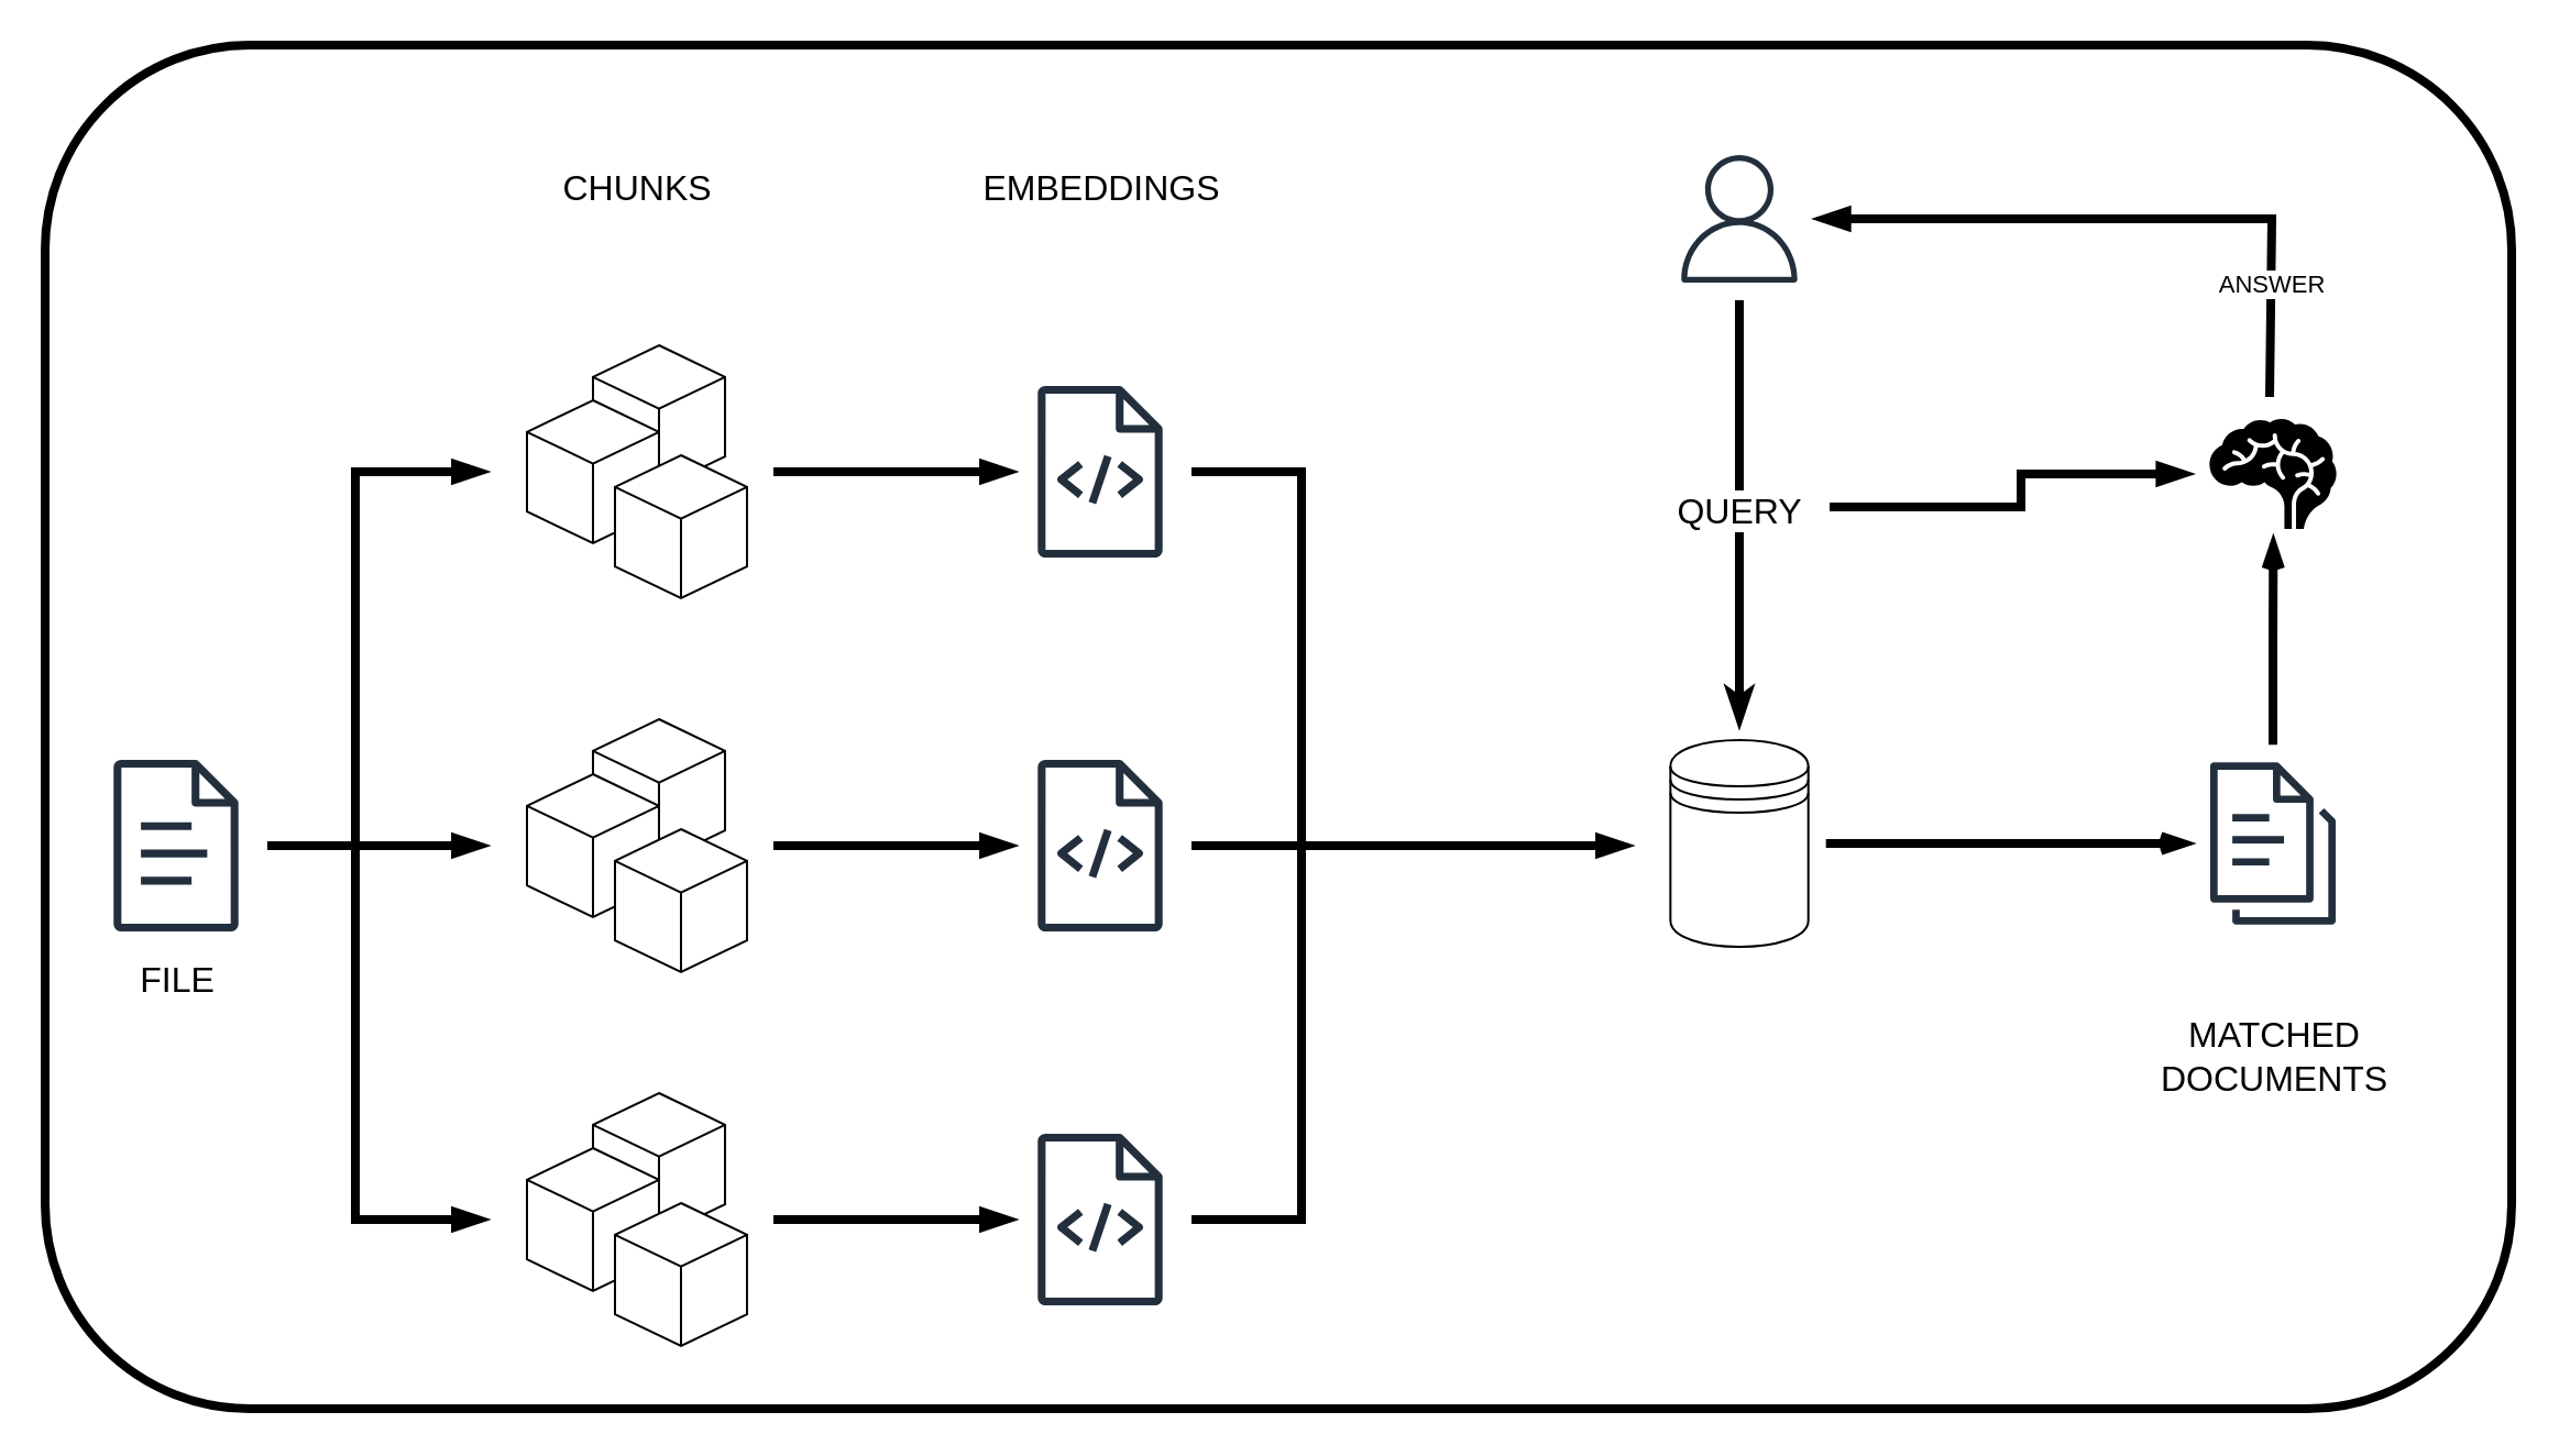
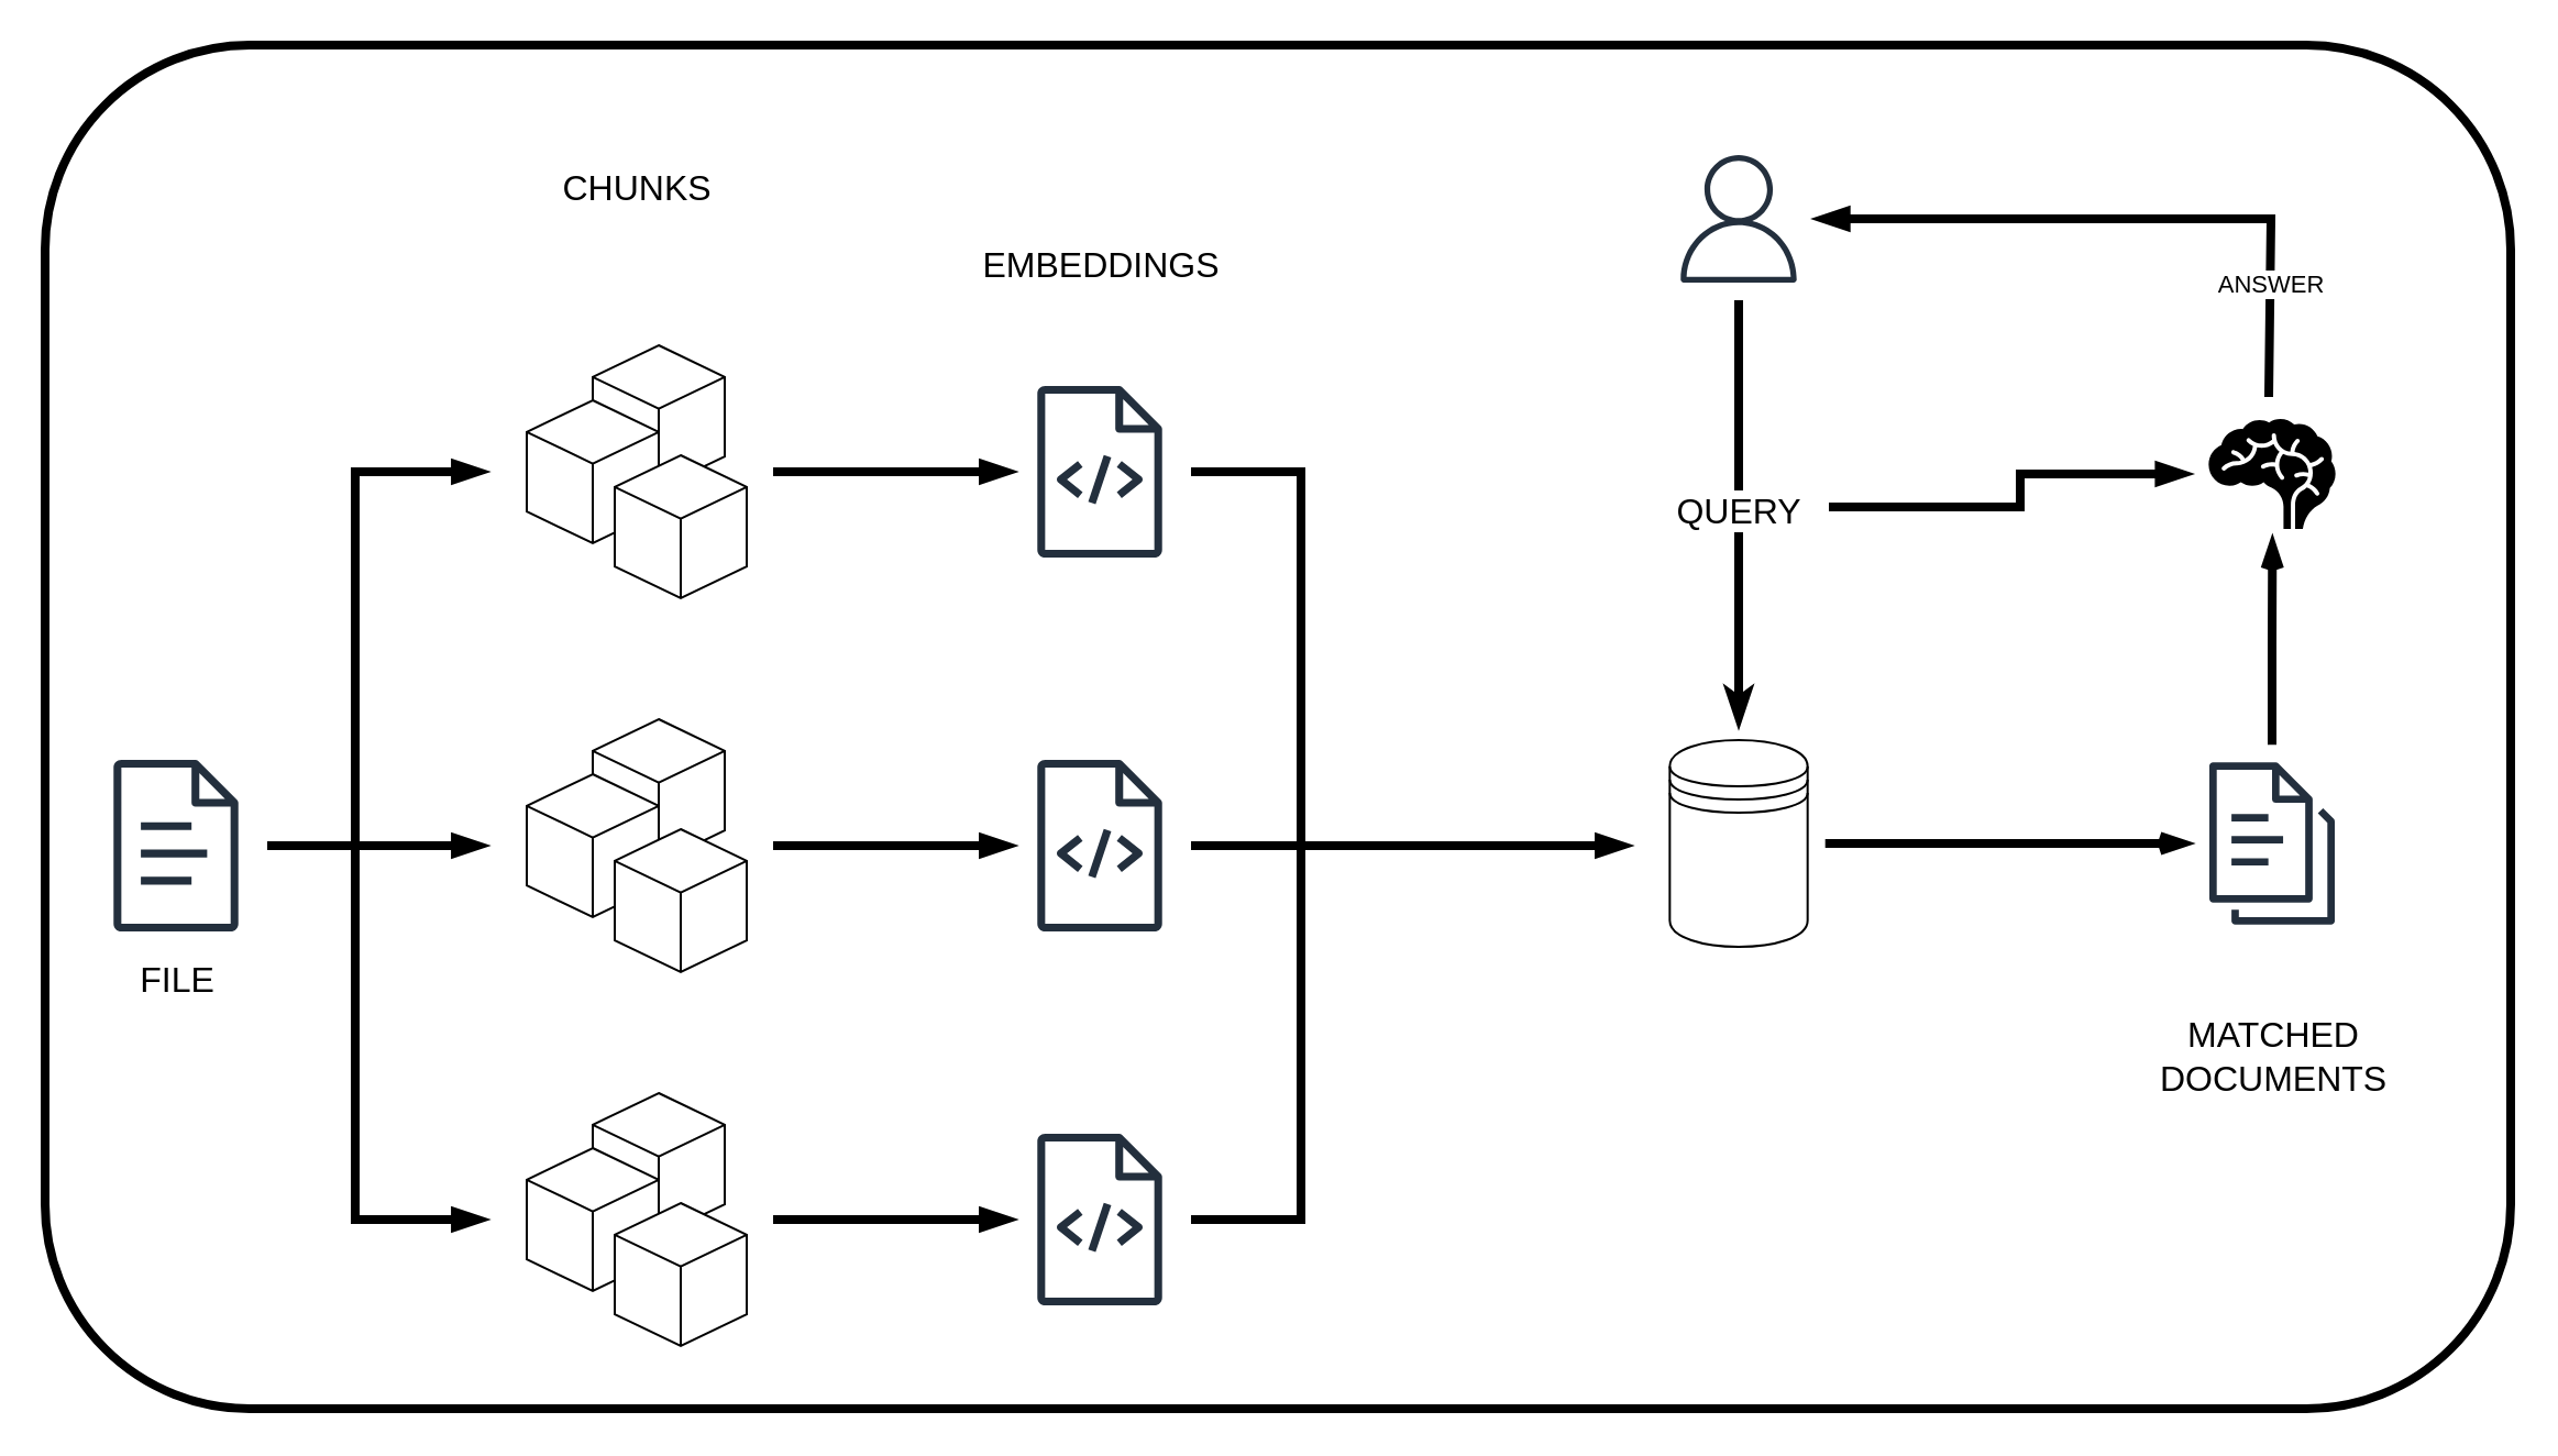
- <mxCell id="30" value="EMBEDDINGS" style="text;html=1;align=center;verticalAlign=middle;resizable=0;points=[];autosize=1;strokeColor=none;fillColor=none;fontSize=16;" vertex="1" parent="1"><mxGeometry x="434.5" y="70" width="130" height="30" as="geometry" /></mxCell>
+ <mxCell id="30" value="EMBEDDINGS" style="text;html=1;align=center;verticalAlign=middle;resizable=0;points=[];autosize=1;strokeColor=none;fillColor=none;fontSize=16;" vertex="1" parent="1"><mxGeometry x="434.5" y="105" width="130" height="30" as="geometry" /></mxCell>
